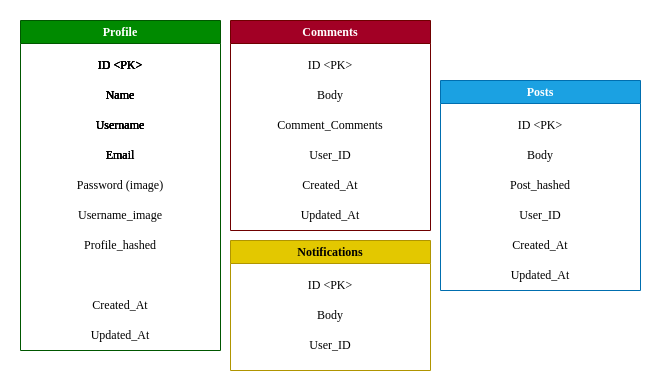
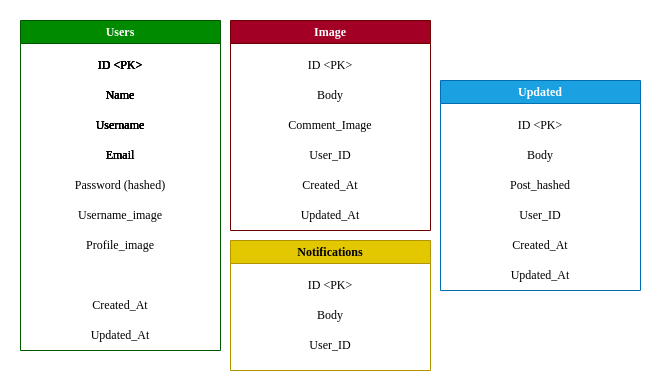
- <mxCell id="2" value="Profile" style="swimlane;whiteSpace=wrap;html=1;fillColor=#008a00;fontColor=#ffffff;strokeColor=#005700;fontFamily=Verdana;" vertex="1" parent="1"><mxGeometry x="20" y="20" width="200" height="330" as="geometry" /></mxCell>
+ <mxCell id="2" value="Users" style="swimlane;whiteSpace=wrap;html=1;fillColor=#008a00;fontColor=#ffffff;strokeColor=#005700;fontFamily=Verdana;" vertex="1" parent="1"><mxGeometry x="20" y="20" width="200" height="330" as="geometry" /></mxCell>
- <mxCell id="34" value="Comments" style="swimlane;whiteSpace=wrap;html=1;fillColor=#a20025;fontColor=#ffffff;strokeColor=#6F0000;fontFamily=Verdana;" vertex="1" parent="1"><mxGeometry x="230" y="20" width="200" height="210" as="geometry" /></mxCell>
+ <mxCell id="34" value="Image" style="swimlane;whiteSpace=wrap;html=1;fillColor=#a20025;fontColor=#ffffff;strokeColor=#6F0000;fontFamily=Verdana;" vertex="1" parent="1"><mxGeometry x="230" y="20" width="200" height="210" as="geometry" /></mxCell>
- <mxCell id="27" value="Posts" style="swimlane;whiteSpace=wrap;html=1;fillColor=#1ba1e2;fontColor=#ffffff;strokeColor=#006EAF;fontFamily=Verdana;" vertex="1" parent="1"><mxGeometry x="440" y="80" width="200" height="210" as="geometry" /></mxCell>
+ <mxCell id="27" value="Updated" style="swimlane;whiteSpace=wrap;html=1;fillColor=#1ba1e2;fontColor=#ffffff;strokeColor=#006EAF;fontFamily=Verdana;" vertex="1" parent="1"><mxGeometry x="440" y="80" width="200" height="210" as="geometry" /></mxCell>
- <mxCell id="37" value="Comment_Comments" style="text;html=1;strokeColor=none;fillColor=none;align=center;verticalAlign=middle;whiteSpace=wrap;rounded=0;fontFamily=Verdana;" vertex="1" parent="34"><mxGeometry x="10" y="90" width="180" height="30" as="geometry" /></mxCell>
+ <mxCell id="37" value="Comment_Image" style="text;html=1;strokeColor=none;fillColor=none;align=center;verticalAlign=middle;whiteSpace=wrap;rounded=0;fontFamily=Verdana;" vertex="1" parent="34"><mxGeometry x="10" y="90" width="180" height="30" as="geometry" /></mxCell>
- <mxCell id="23" value="Password (image)" style="text;html=1;strokeColor=none;fillColor=none;align=center;verticalAlign=middle;whiteSpace=wrap;rounded=0;fontFamily=Verdana;" vertex="1" parent="2"><mxGeometry x="10" y="150" width="180" height="30" as="geometry" /></mxCell>
+ <mxCell id="23" value="Password (hashed)" style="text;html=1;strokeColor=none;fillColor=none;align=center;verticalAlign=middle;whiteSpace=wrap;rounded=0;fontFamily=Verdana;" vertex="1" parent="2"><mxGeometry x="10" y="150" width="180" height="30" as="geometry" /></mxCell>
- <mxCell id="24" value="Profile_hashed" style="text;html=1;strokeColor=none;fillColor=none;align=center;verticalAlign=middle;whiteSpace=wrap;rounded=1;glass=1;shadow=0;dashed=1;dashPattern=12 12;fontFamily=Verdana;" vertex="1" parent="2"><mxGeometry x="10" y="210" width="180" height="30" as="geometry" /></mxCell>
+ <mxCell id="24" value="Profile_image" style="text;html=1;strokeColor=none;fillColor=none;align=center;verticalAlign=middle;whiteSpace=wrap;rounded=1;glass=1;shadow=0;dashed=1;dashPattern=12 12;fontFamily=Verdana;" vertex="1" parent="2"><mxGeometry x="10" y="210" width="180" height="30" as="geometry" /></mxCell>
